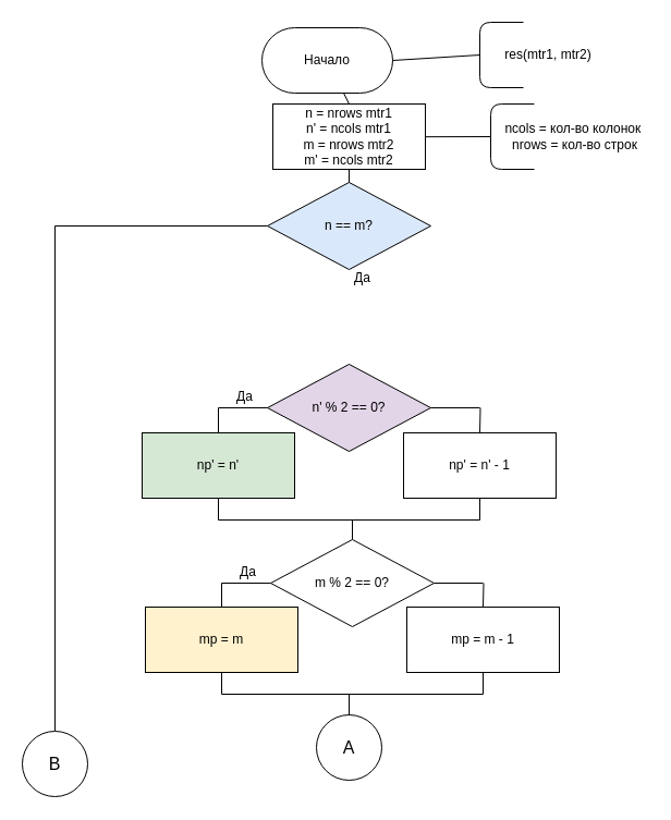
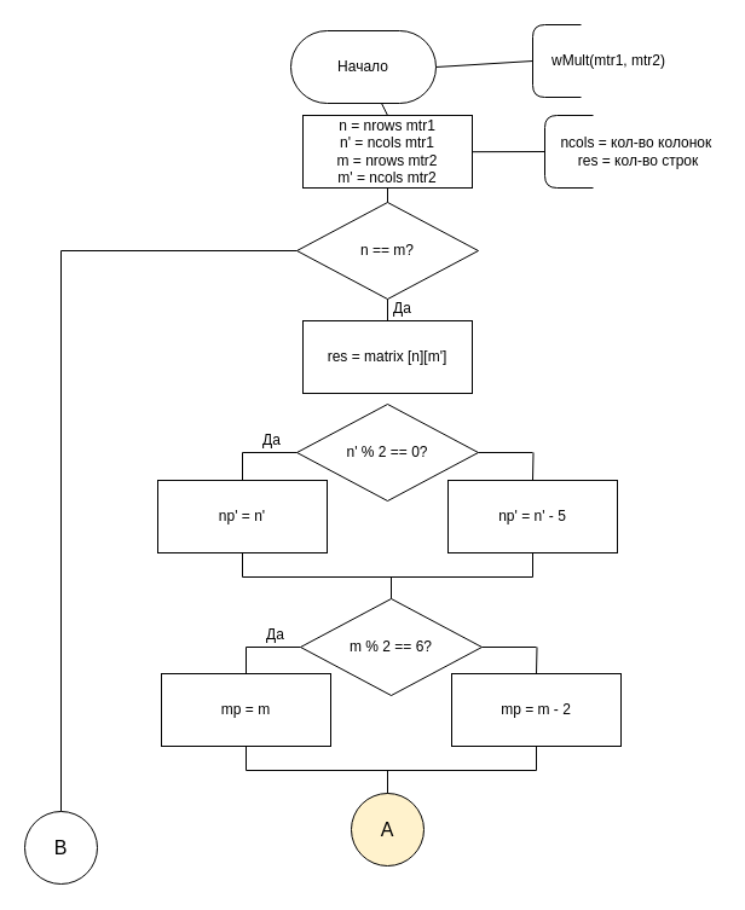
- <mxCell id="5" value="res(mtr1, mtr2)&lt;br&gt;" style="text;html=1;strokeColor=none;fillColor=none;align=center;verticalAlign=middle;whiteSpace=wrap;rounded=0;" vertex="1" parent="1"><mxGeometry x="442.5" y="30" width="120" height="40" as="geometry" /></mxCell>
+ <mxCell id="5" value="wMult(mtr1, mtr2)&lt;br&gt;" style="text;html=1;strokeColor=none;fillColor=none;align=center;verticalAlign=middle;whiteSpace=wrap;rounded=0;" vertex="1" parent="1"><mxGeometry x="442.5" y="30" width="120" height="40" as="geometry" /></mxCell>
- <mxCell id="9" value="ncols = кол-во колонок&amp;nbsp;&lt;br&gt;nrows = кол-во строк" style="text;html=1;strokeColor=none;fillColor=none;align=center;verticalAlign=middle;whiteSpace=wrap;rounded=0;" vertex="1" parent="1"><mxGeometry x="460.5" y="95" width="133" height="60" as="geometry" /></mxCell>
+ <mxCell id="9" value="ncols = кол-во колонок&amp;nbsp;&lt;br&gt;res = кол-во строк" style="text;html=1;strokeColor=none;fillColor=none;align=center;verticalAlign=middle;whiteSpace=wrap;rounded=0;" vertex="1" parent="1"><mxGeometry x="460.5" y="95" width="133" height="60" as="geometry" /></mxCell>
- <mxCell id="11" value="n == m?" style="rhombus;whiteSpace=wrap;html=1;fillColor=#dae8fc;" vertex="1" parent="1"><mxGeometry x="245" y="167" width="150" height="80" as="geometry" /></mxCell>
+ <mxCell id="11" value="n == m?" style="rhombus;whiteSpace=wrap;html=1;" vertex="1" parent="1"><mxGeometry x="245" y="167" width="150" height="80" as="geometry" /></mxCell>
+ <mxCell id="13" value="" style="endArrow=none;html=1;entryX=0.5;entryY=0;entryDx=0;entryDy=0;exitX=0.5;exitY=1;exitDx=0;exitDy=0;" edge="1" parent="1" source="11" target="12"><mxGeometry width="50" height="50" relative="1" as="geometry"><mxPoint x="130" y="255" as="sourcePoint" /><mxPoint x="180" y="205" as="targetPoint" /></mxGeometry></mxCell>
+ <mxCell id="12" value="res = matrix [n][m']" style="rounded=0;whiteSpace=wrap;html=1;" vertex="1" parent="1"><mxGeometry x="250" y="265" width="140" height="60" as="geometry" /></mxCell>
- <mxCell id="16" value="n' % 2 == 0?" style="rhombus;whiteSpace=wrap;html=1;fillColor=#e1d5e7;" vertex="1" parent="1"><mxGeometry x="245" y="334" width="150" height="80" as="geometry" /></mxCell>
+ <mxCell id="16" value="n' % 2 == 0?" style="rhombus;whiteSpace=wrap;html=1;" vertex="1" parent="1"><mxGeometry x="245" y="334" width="150" height="80" as="geometry" /></mxCell>
- <mxCell id="18" value="np' = n'" style="rounded=0;whiteSpace=wrap;html=1;fillColor=#d5e8d4;" vertex="1" parent="1"><mxGeometry x="130" y="397" width="140" height="60" as="geometry" /></mxCell>
+ <mxCell id="18" value="np' = n'" style="rounded=0;whiteSpace=wrap;html=1;" vertex="1" parent="1"><mxGeometry x="130" y="397" width="140" height="60" as="geometry" /></mxCell>
- <mxCell id="17" value="np' = n' - 1" style="rounded=0;whiteSpace=wrap;html=1;" vertex="1" parent="1"><mxGeometry x="370" y="397" width="140" height="60" as="geometry" /></mxCell>
+ <mxCell id="17" value="np' = n' - 5" style="rounded=0;whiteSpace=wrap;html=1;" vertex="1" parent="1"><mxGeometry x="370" y="397" width="140" height="60" as="geometry" /></mxCell>
- <mxCell id="28" value="m % 2 == 0?" style="rhombus;whiteSpace=wrap;html=1;" vertex="1" parent="1"><mxGeometry x="248" y="495" width="150" height="80" as="geometry" /></mxCell>
+ <mxCell id="28" value="m % 2 == 6?" style="rhombus;whiteSpace=wrap;html=1;" vertex="1" parent="1"><mxGeometry x="248" y="495" width="150" height="80" as="geometry" /></mxCell>
- <mxCell id="30" value="mp = m" style="rounded=0;whiteSpace=wrap;html=1;fillColor=#fff2cc;" vertex="1" parent="1"><mxGeometry x="133" y="557" width="140" height="60" as="geometry" /></mxCell>
+ <mxCell id="30" value="mp = m" style="rounded=0;whiteSpace=wrap;html=1;" vertex="1" parent="1"><mxGeometry x="133" y="557" width="140" height="60" as="geometry" /></mxCell>
- <mxCell id="29" value="mp = m - 1" style="rounded=0;whiteSpace=wrap;html=1;" vertex="1" parent="1"><mxGeometry x="373" y="557" width="140" height="60" as="geometry" /></mxCell>
+ <mxCell id="29" value="mp = m - 2" style="rounded=0;whiteSpace=wrap;html=1;" vertex="1" parent="1"><mxGeometry x="373" y="557" width="140" height="60" as="geometry" /></mxCell>
- <mxCell id="40" value="&lt;font size=&quot;3&quot;&gt;А&lt;/font&gt;" style="ellipse;whiteSpace=wrap;html=1;aspect=fixed;" vertex="1" parent="1"><mxGeometry x="290" y="656" width="60" height="60" as="geometry" /></mxCell>
+ <mxCell id="40" value="&lt;font size=&quot;3&quot;&gt;А&lt;/font&gt;" style="ellipse;whiteSpace=wrap;html=1;aspect=fixed;fillColor=#fff2cc;" vertex="1" parent="1"><mxGeometry x="290" y="656" width="60" height="60" as="geometry" /></mxCell>
